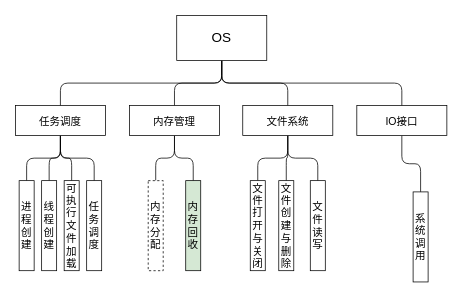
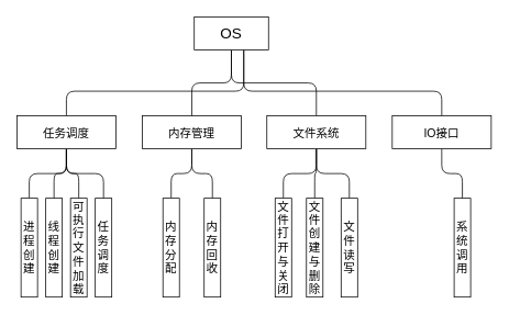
- <mxCell id="6" value="&lt;font style=&quot;font-size: 18px&quot;&gt;OS&lt;/font&gt;" style="rounded=0;whiteSpace=wrap;html=1;" vertex="1" parent="1"><mxGeometry x="235" y="20" width="120" height="60" as="geometry" /></mxCell>
+ <mxCell id="6" value="&lt;font style=&quot;font-size: 18px&quot;&gt;OS&lt;/font&gt;" style="rounded=0;whiteSpace=wrap;html=1;" vertex="1" parent="1"><mxGeometry x="235" y="20" width="90" height="40" as="geometry" /></mxCell>
- <mxCell id="25" value="内存分配" style="rounded=0;whiteSpace=wrap;html=1;fontSize=14;dashed=1;" vertex="1" parent="1"><mxGeometry x="197" y="240" width="20" height="120" as="geometry" /></mxCell>
+ <mxCell id="25" value="内存分配" style="rounded=0;whiteSpace=wrap;html=1;fontSize=14;" vertex="1" parent="1"><mxGeometry x="197" y="240" width="20" height="120" as="geometry" /></mxCell>
- <mxCell id="26" value="内存回收" style="rounded=0;whiteSpace=wrap;html=1;fontSize=14;fillColor=#d5e8d4;" vertex="1" parent="1"><mxGeometry x="247" y="240" width="20" height="120" as="geometry" /></mxCell>
+ <mxCell id="26" value="内存回收" style="rounded=0;whiteSpace=wrap;html=1;fontSize=14;" vertex="1" parent="1"><mxGeometry x="247" y="240" width="20" height="120" as="geometry" /></mxCell>
- <mxCell id="30" value="系统调用" style="rounded=0;whiteSpace=wrap;html=1;fontSize=14;" vertex="1" parent="1"><mxGeometry x="550" y="255" width="20" height="120" as="geometry" /></mxCell>
+ <mxCell id="30" value="系统调用" style="rounded=0;whiteSpace=wrap;html=1;fontSize=14;" vertex="1" parent="1"><mxGeometry x="550" y="240" width="20" height="120" as="geometry" /></mxCell>
